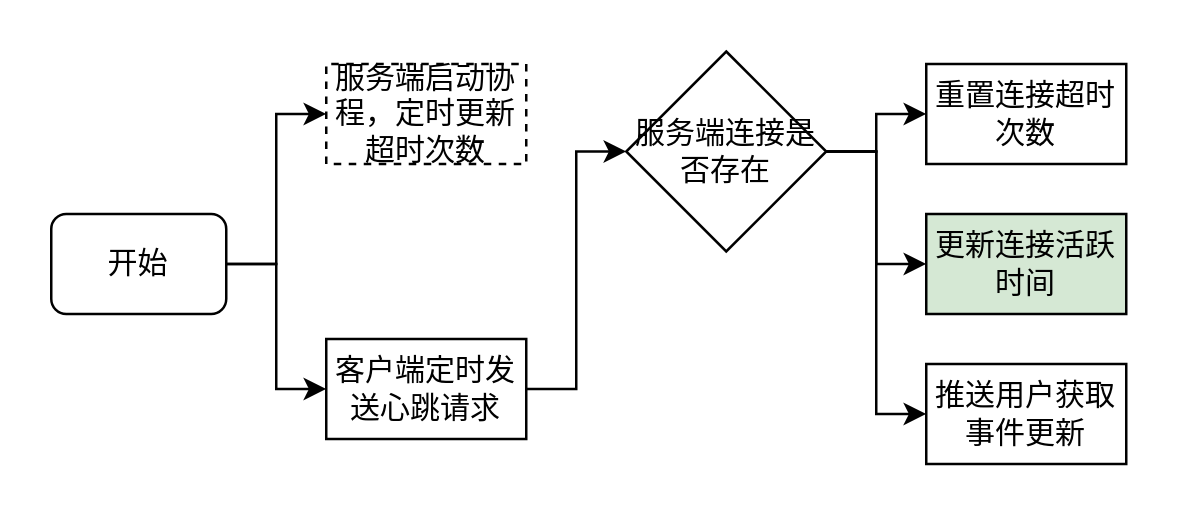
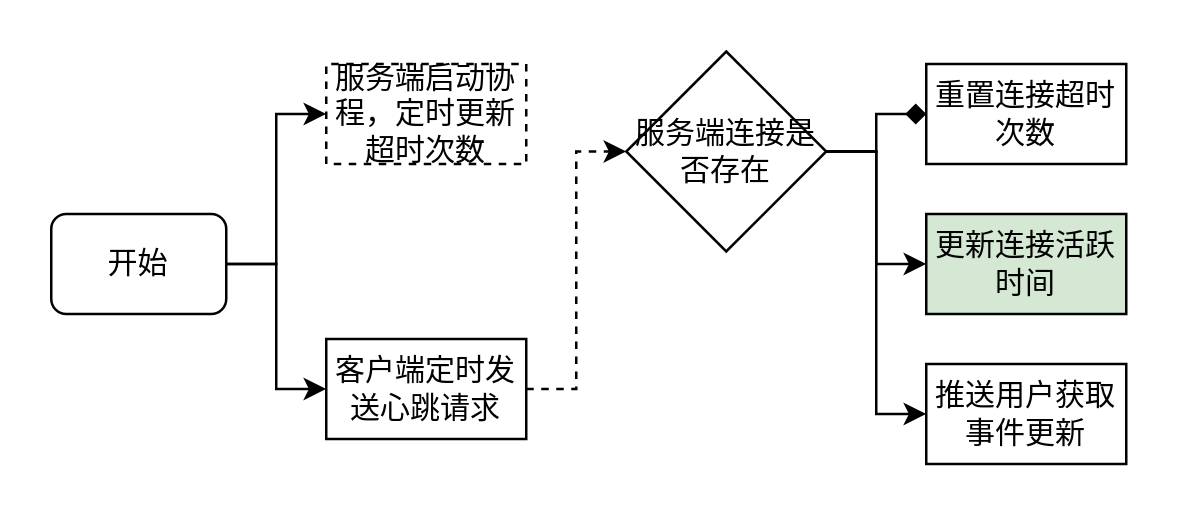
- <mxCell id="7" style="edgeStyle=orthogonalEdgeStyle;rounded=0;orthogonalLoop=1;jettySize=auto;html=1;entryX=0.5;entryY=1;entryDx=0;entryDy=0;" edge="1" parent="1" source="10" target="11"><mxGeometry relative="1" as="geometry" /></mxCell>
+ <mxCell id="7" style="edgeStyle=orthogonalEdgeStyle;rounded=0;orthogonalLoop=1;jettySize=auto;html=1;entryX=0.5;entryY=1;entryDx=0;entryDy=0;endArrow=diamond;" edge="1" parent="1" source="10" target="11"><mxGeometry relative="1" as="geometry" /></mxCell>
- <mxCell id="5" style="edgeStyle=orthogonalEdgeStyle;rounded=0;orthogonalLoop=1;jettySize=auto;html=1;entryX=0;entryY=0.5;entryDx=0;entryDy=0;" edge="1" parent="1" source="6" target="10"><mxGeometry relative="1" as="geometry" /></mxCell>
+ <mxCell id="5" style="edgeStyle=orthogonalEdgeStyle;rounded=0;orthogonalLoop=1;jettySize=auto;html=1;entryX=0;entryY=0.5;entryDx=0;entryDy=0;dashed=1;" edge="1" parent="1" source="6" target="10"><mxGeometry relative="1" as="geometry" /></mxCell>
